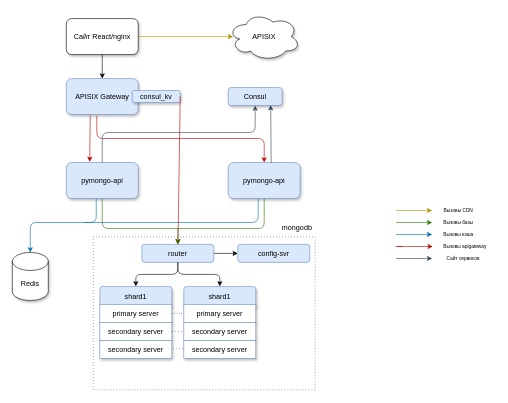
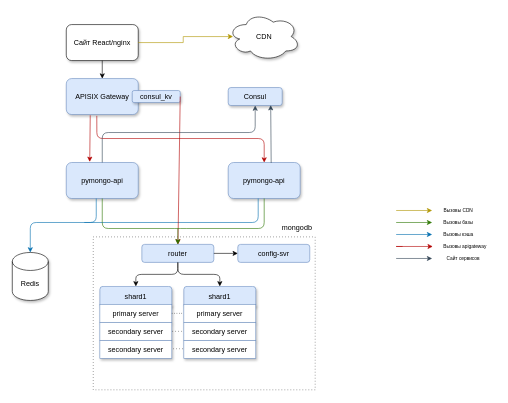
- <mxCell id="45" value="Сайт React/nginx" style="rounded=1;whiteSpace=wrap;html=1;shadow=1;" parent="1" vertex="1"><mxGeometry x="110" y="30" width="120" height="60" as="geometry" /></mxCell>
+ <mxCell id="45" value="Сайт React/nginx" style="rounded=1;whiteSpace=wrap;html=1;shadow=1;" parent="1" vertex="1"><mxGeometry x="110" y="40" width="120" height="60" as="geometry" /></mxCell>
- <mxCell id="47" value="APISIX" style="ellipse;shape=cloud;whiteSpace=wrap;html=1;shadow=1;" parent="1" vertex="1"><mxGeometry x="380" y="20" width="120" height="80" as="geometry" /></mxCell>
+ <mxCell id="47" value="CDN" style="ellipse;shape=cloud;whiteSpace=wrap;html=1;shadow=1;" parent="1" vertex="1"><mxGeometry x="380" y="20" width="120" height="80" as="geometry" /></mxCell>
